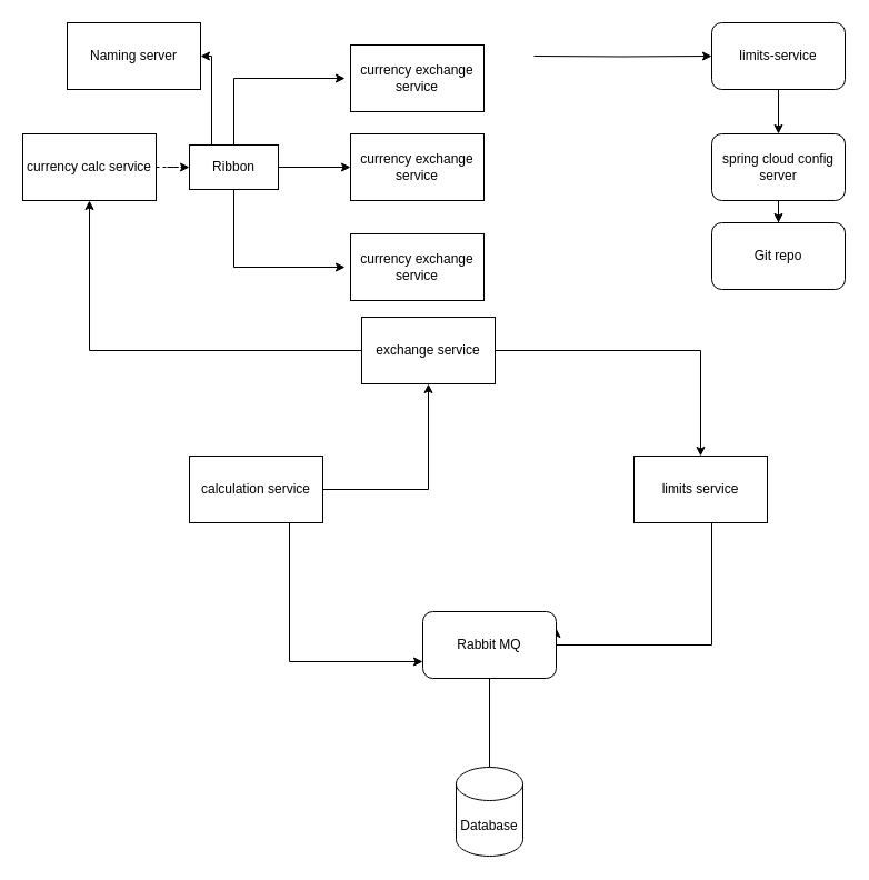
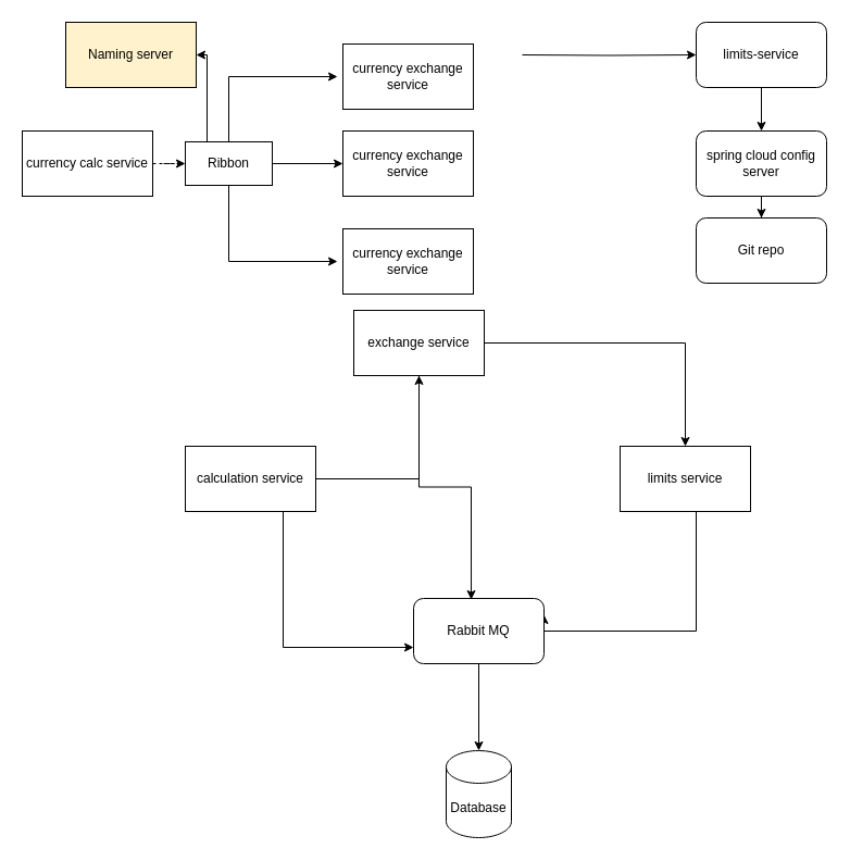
- <mxCell id="18" value="Naming server" style="whiteSpace=wrap;html=1;rounded=0;" parent="1" vertex="1"><mxGeometry x="60" y="20" width="120" height="60" as="geometry" /></mxCell>
+ <mxCell id="18" value="Naming server" style="whiteSpace=wrap;html=1;rounded=0;fillColor=#fff2cc;" parent="1" vertex="1"><mxGeometry x="60" y="20" width="120" height="60" as="geometry" /></mxCell>
- <mxCell id="23" style="edgeStyle=orthogonalEdgeStyle;rounded=0;orthogonalLoop=1;jettySize=auto;html=1;" edge="1" parent="1" source="24" target="8"><mxGeometry relative="1" as="geometry" /></mxCell>
+ <mxCell id="23" style="edgeStyle=orthogonalEdgeStyle;rounded=0;orthogonalLoop=1;jettySize=auto;html=1;entryX=0.442;entryY=0.017;entryDx=0;entryDy=0;entryPerimeter=0;" edge="1" parent="1" source="24" target="28"><mxGeometry relative="1" as="geometry" /></mxCell>
- <mxCell id="27" value="" style="edgeStyle=orthogonalEdgeStyle;rounded=0;orthogonalLoop=1;jettySize=auto;html=1;endArrow=none;" edge="1" parent="1" source="28" target="29"><mxGeometry relative="1" as="geometry" /></mxCell>
+ <mxCell id="27" value="" style="edgeStyle=orthogonalEdgeStyle;rounded=0;orthogonalLoop=1;jettySize=auto;html=1;" edge="1" parent="1" source="28" target="29"><mxGeometry relative="1" as="geometry" /></mxCell>
